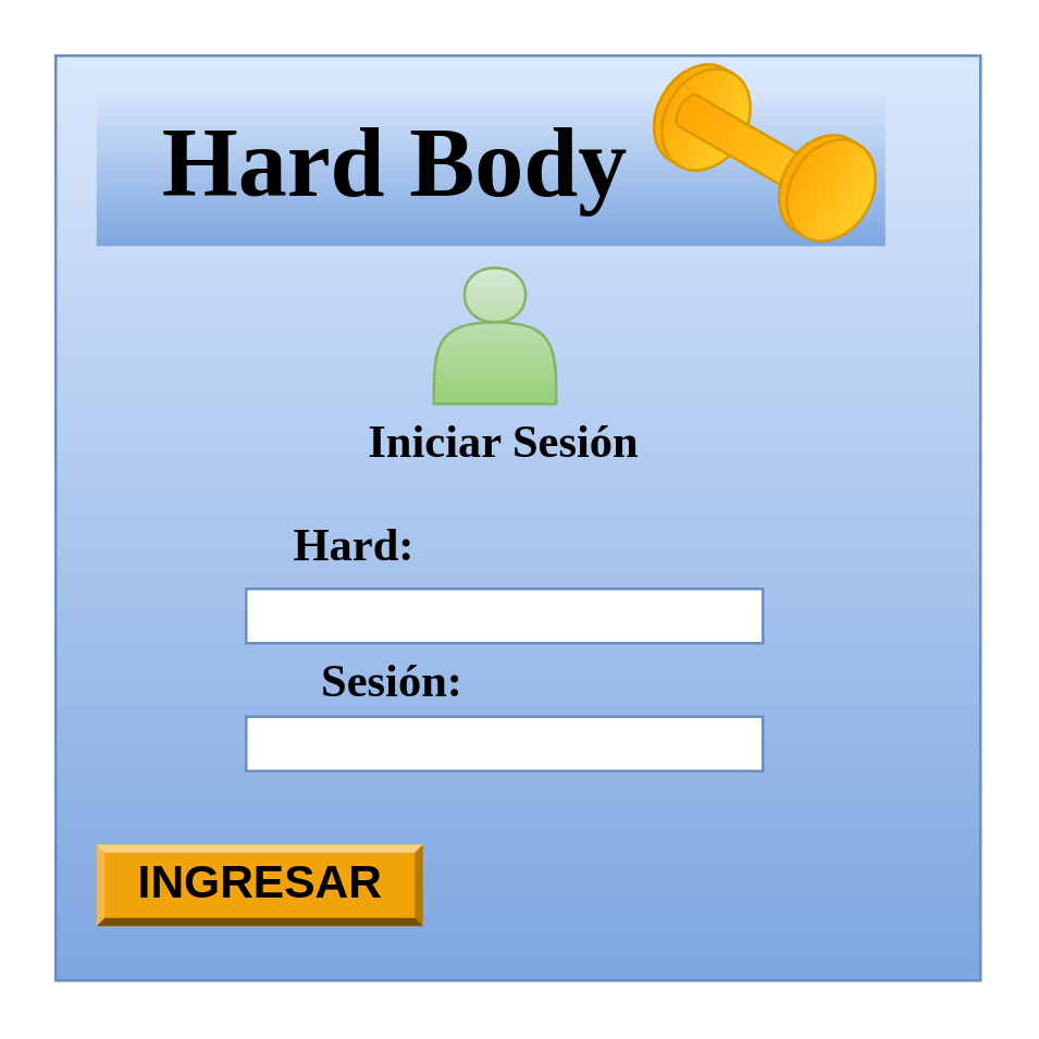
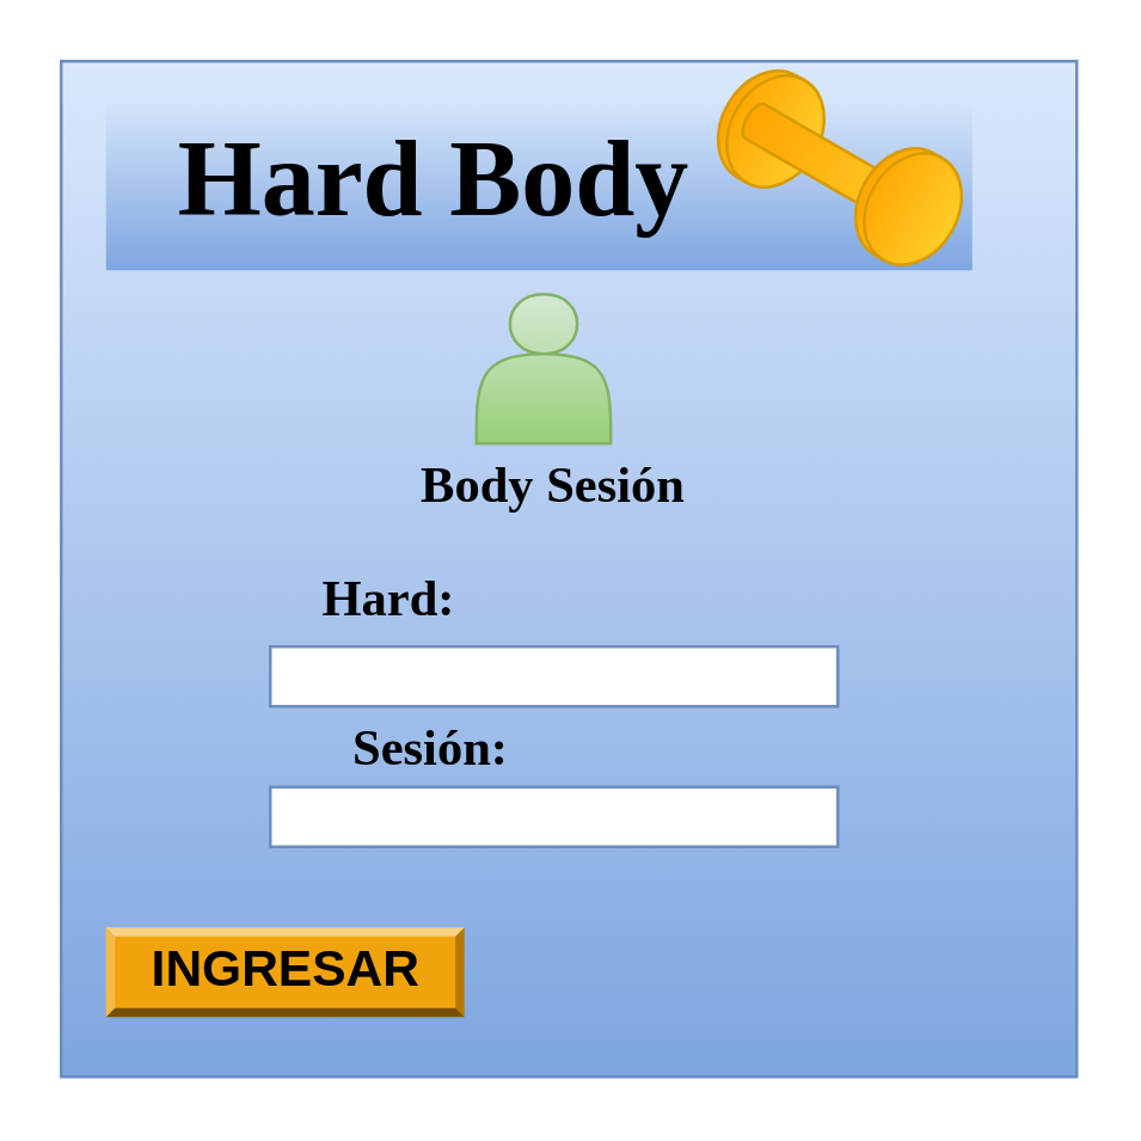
- <mxCell id="14" value="Iniciar Sesión" style="text;html=1;strokeColor=none;fillColor=none;align=center;verticalAlign=middle;whiteSpace=wrap;rounded=0;fontFamily=Tahoma;fontSize=17;fontStyle=1" parent="1" vertex="1"><mxGeometry x="115" y="162" width="140" as="geometry" /></mxCell>
+ <mxCell id="14" value="Body Sesión" style="text;html=1;strokeColor=none;fillColor=none;align=center;verticalAlign=middle;whiteSpace=wrap;rounded=0;fontFamily=Tahoma;fontSize=17;fontStyle=1" parent="1" vertex="1"><mxGeometry x="115" y="162" width="140" as="geometry" /></mxCell>
